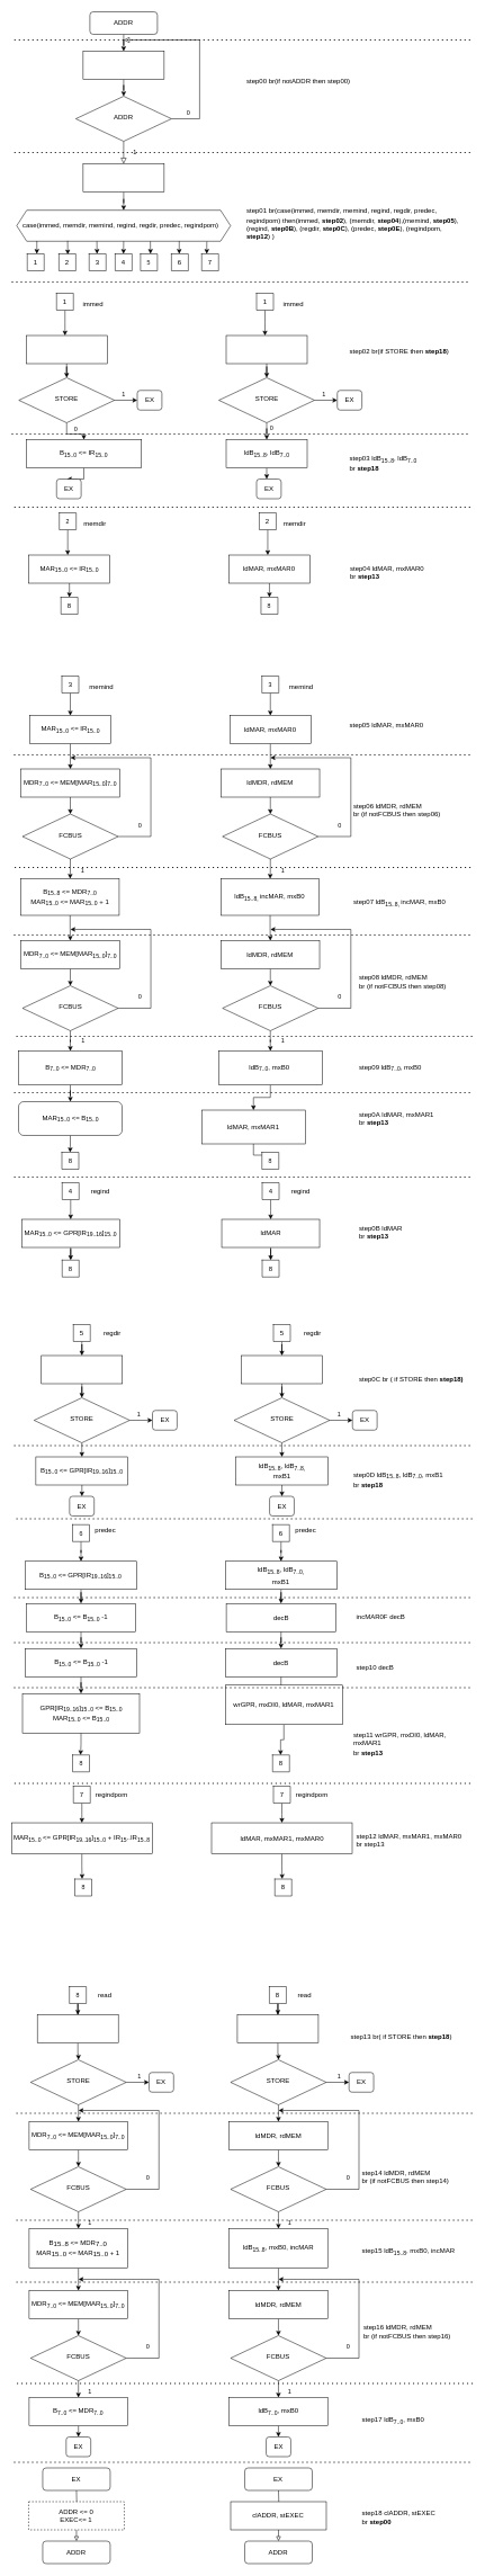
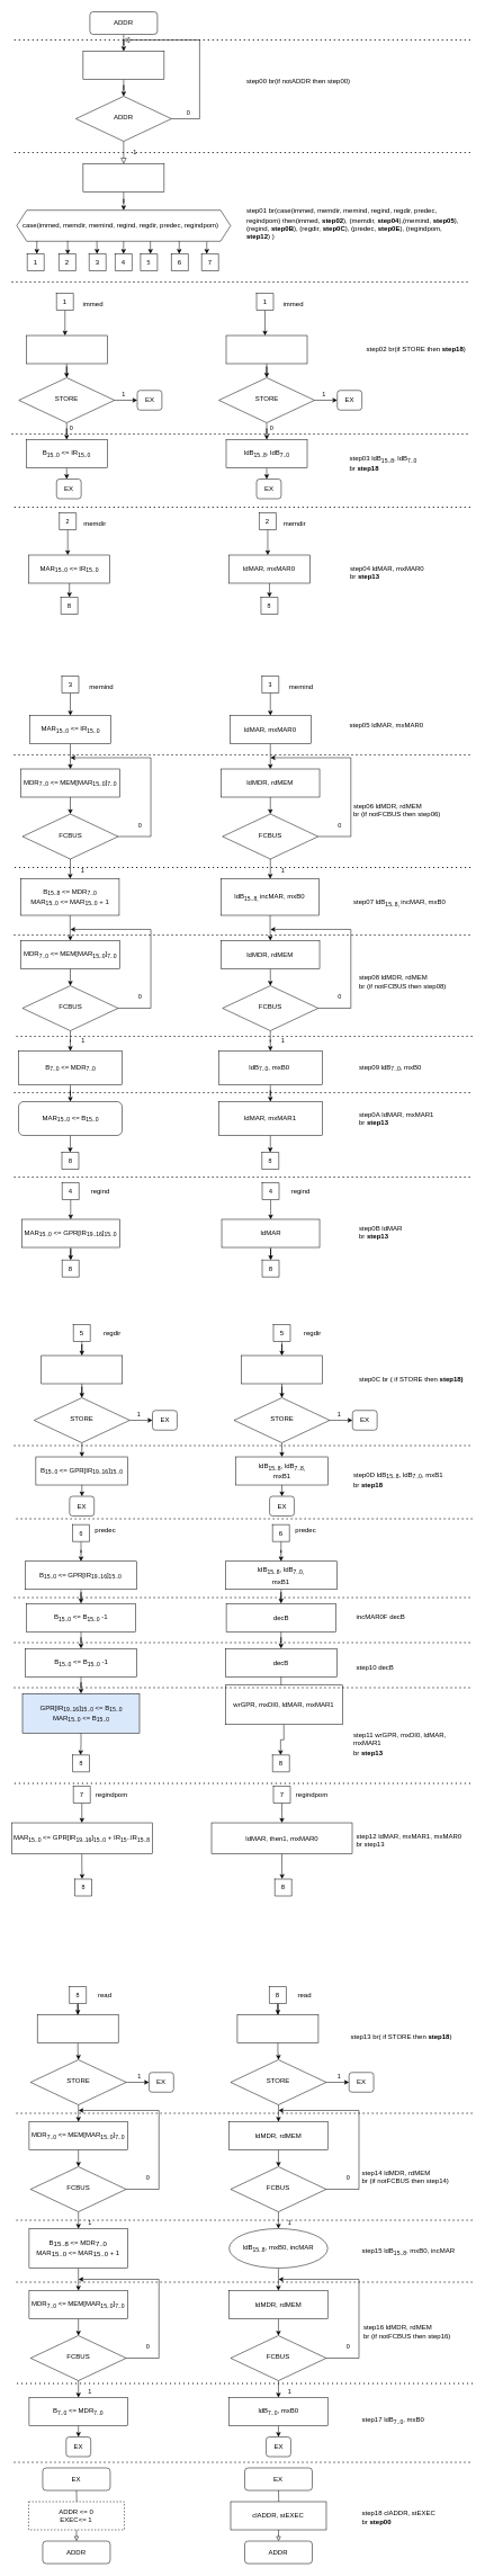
- <mxCell id="308" value="&lt;p style=&quot;margin-top: 0pt ; margin-bottom: 0pt ; text-align: left ; direction: ltr ; unicode-bidi: embed ; vertical-align: baseline&quot;&gt;&lt;font face=&quot;arial&quot;&gt;step02 br(if STORE then &lt;b&gt;step18&lt;/b&gt;)&lt;/font&gt;&lt;/p&gt;" style="text;whiteSpace=wrap;html=1;" parent="1" vertex="1"><mxGeometry x="619.43" y="610" width="183.25" height="50" as="geometry" /></mxCell>
+ <mxCell id="308" value="&lt;p style=&quot;margin-top: 0pt ; margin-bottom: 0pt ; text-align: left ; direction: ltr ; unicode-bidi: embed ; vertical-align: baseline&quot;&gt;&lt;font face=&quot;arial&quot;&gt;step02 br(if STORE then &lt;b&gt;step18&lt;/b&gt;)&lt;/font&gt;&lt;/p&gt;" style="text;whiteSpace=wrap;html=1;" parent="1" vertex="1"><mxGeometry x="649.43" y="605" width="183.25" height="50" as="geometry" /></mxCell>
- <mxCell id="53" value="B&lt;sub&gt;15..0&lt;/sub&gt; &amp;lt;= IR&lt;sub&gt;15..0&lt;/sub&gt;" style="rounded=0;whiteSpace=wrap;html=1;" parent="1" vertex="1"><mxGeometry x="46" y="780" width="205" height="50" as="geometry" /></mxCell>
+ <mxCell id="53" value="B&lt;sub&gt;15..0&lt;/sub&gt; &amp;lt;= IR&lt;sub&gt;15..0&lt;/sub&gt;" style="rounded=0;whiteSpace=wrap;html=1;" parent="1" vertex="1"><mxGeometry x="46" y="780" width="144" height="50" as="geometry" /></mxCell>
- <mxCell id="279" value="ldMAR, mxMAR1" style="rounded=0;whiteSpace=wrap;html=1;" parent="1" vertex="1"><mxGeometry x="358" y="1971" width="184" height="60" as="geometry" /></mxCell>
+ <mxCell id="279" value="ldMAR, mxMAR1" style="rounded=0;whiteSpace=wrap;html=1;" parent="1" vertex="1"><mxGeometry x="388" y="1956" width="184" height="60" as="geometry" /></mxCell>
- <mxCell id="137" value="GPR[IR&lt;sub&gt;19..16&lt;/sub&gt;]&lt;sub&gt;15..0&lt;/sub&gt; &amp;lt;= B&lt;sub&gt;15..0&lt;/sub&gt;&lt;br&gt;MAR&lt;sub&gt;15..0&lt;/sub&gt; &amp;lt;= B&lt;sub&gt;15..0&lt;/sub&gt;" style="rounded=0;whiteSpace=wrap;html=1;" parent="1" vertex="1"><mxGeometry x="39.5" y="3007.5" width="208" height="70" as="geometry" /></mxCell>
+ <mxCell id="137" value="GPR[IR&lt;sub&gt;19..16&lt;/sub&gt;]&lt;sub&gt;15..0&lt;/sub&gt; &amp;lt;= B&lt;sub&gt;15..0&lt;/sub&gt;&lt;br&gt;MAR&lt;sub&gt;15..0&lt;/sub&gt; &amp;lt;= B&lt;sub&gt;15..0&lt;/sub&gt;" style="rounded=0;whiteSpace=wrap;html=1;fillColor=#dae8fc;" parent="1" vertex="1"><mxGeometry x="39.5" y="3007.5" width="208" height="70" as="geometry" /></mxCell>
- <mxCell id="270" value="ldMAR, mxMAR1, mxMAR0" style="rounded=0;whiteSpace=wrap;html=1;" parent="1" vertex="1"><mxGeometry x="375.5" y="3237.06" width="250" height="55" as="geometry" /></mxCell>
+ <mxCell id="270" value="ldMAR, then1, mxMAR0" style="rounded=0;whiteSpace=wrap;html=1;" parent="1" vertex="1"><mxGeometry x="375.5" y="3237.06" width="250" height="55" as="geometry" /></mxCell>
- <mxCell id="222" value="&lt;font&gt;ldB&lt;sub&gt;15..8&lt;/sub&gt;, mxB0, incMAR&lt;br&gt;&lt;/font&gt;" style="rounded=0;whiteSpace=wrap;html=1;" parent="1" vertex="1"><mxGeometry x="406.81" y="3958" width="175.12" height="70" as="geometry" /></mxCell>
+ <mxCell id="222" value="&lt;font&gt;ldB&lt;sub&gt;15..8&lt;/sub&gt;, mxB0, incMAR&lt;br&gt;&lt;/font&gt;" style="ellipse;whiteSpace=wrap;html=1;" parent="1" vertex="1"><mxGeometry x="406.81" y="3958" width="175.12" height="70" as="geometry" /></mxCell>
